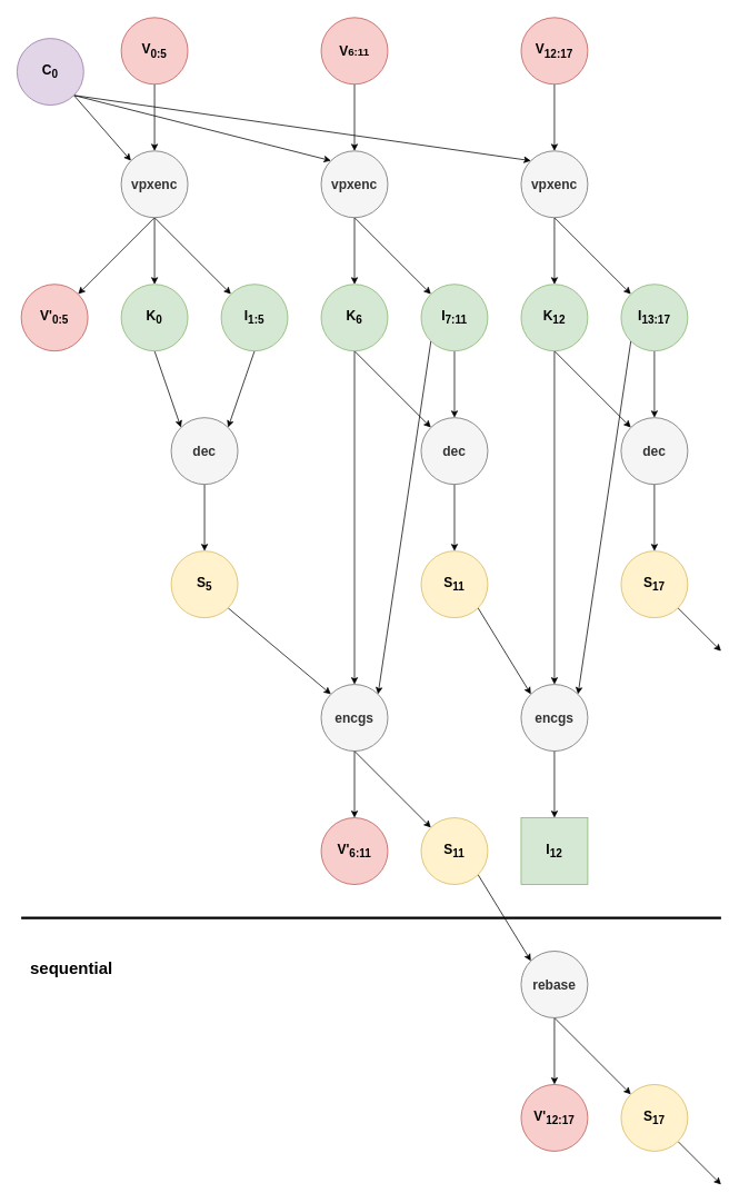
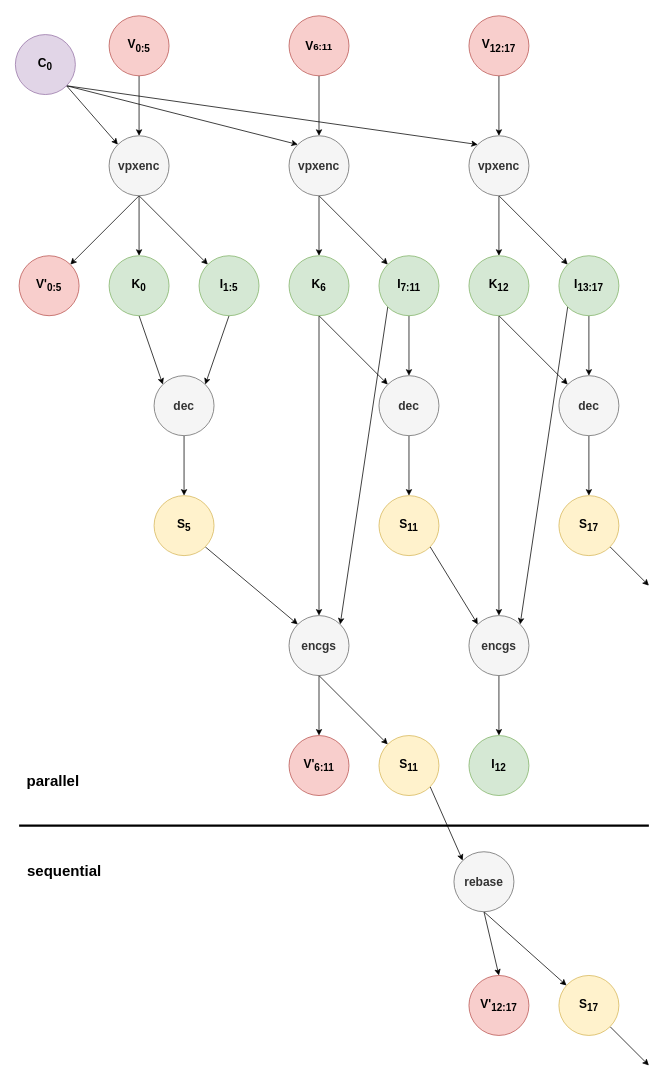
- <mxCell id="59" value="&lt;font size=&quot;3&quot;&gt;&lt;b&gt;I&lt;sub&gt;12&lt;/sub&gt;&lt;/b&gt;&lt;/font&gt;" style="whiteSpace=wrap;html=1;fillColor=#d5e8d4;strokeColor=#82b366;rounded=0;" vertex="1" parent="1"><mxGeometry x="625" y="980" width="80" height="80" as="geometry" /></mxCell>
+ <mxCell id="59" value="&lt;font size=&quot;3&quot;&gt;&lt;b&gt;I&lt;sub&gt;12&lt;/sub&gt;&lt;/b&gt;&lt;/font&gt;" style="ellipse;whiteSpace=wrap;html=1;fillColor=#d5e8d4;strokeColor=#82b366;" vertex="1" parent="1"><mxGeometry x="625" y="980" width="80" height="80" as="geometry" /></mxCell>
+ <mxCell id="67" value="&lt;font size=&quot;1&quot;&gt;&lt;b style=&quot;font-size: 20px;&quot;&gt;parallel&lt;/b&gt;&lt;/font&gt;" style="text;html=1;align=center;verticalAlign=middle;resizable=0;points=[];autosize=1;strokeColor=none;fillColor=none;" vertex="1" parent="1"><mxGeometry x="25" y="1020" width="90" height="40" as="geometry" /></mxCell>
- <mxCell id="62" value="&lt;font size=&quot;3&quot;&gt;&lt;b&gt;rebase&lt;/b&gt;&lt;/font&gt;" style="ellipse;whiteSpace=wrap;html=1;fillColor=#f5f5f5;strokeColor=#666666;fontColor=#333333;" vertex="1" parent="1"><mxGeometry x="625" y="1140" width="80" height="80" as="geometry" /></mxCell>
+ <mxCell id="62" value="&lt;font size=&quot;3&quot;&gt;&lt;b&gt;rebase&lt;/b&gt;&lt;/font&gt;" style="ellipse;whiteSpace=wrap;html=1;fillColor=#f5f5f5;strokeColor=#666666;fontColor=#333333;" vertex="1" parent="1"><mxGeometry x="605" y="1135" width="80" height="80" as="geometry" /></mxCell>
